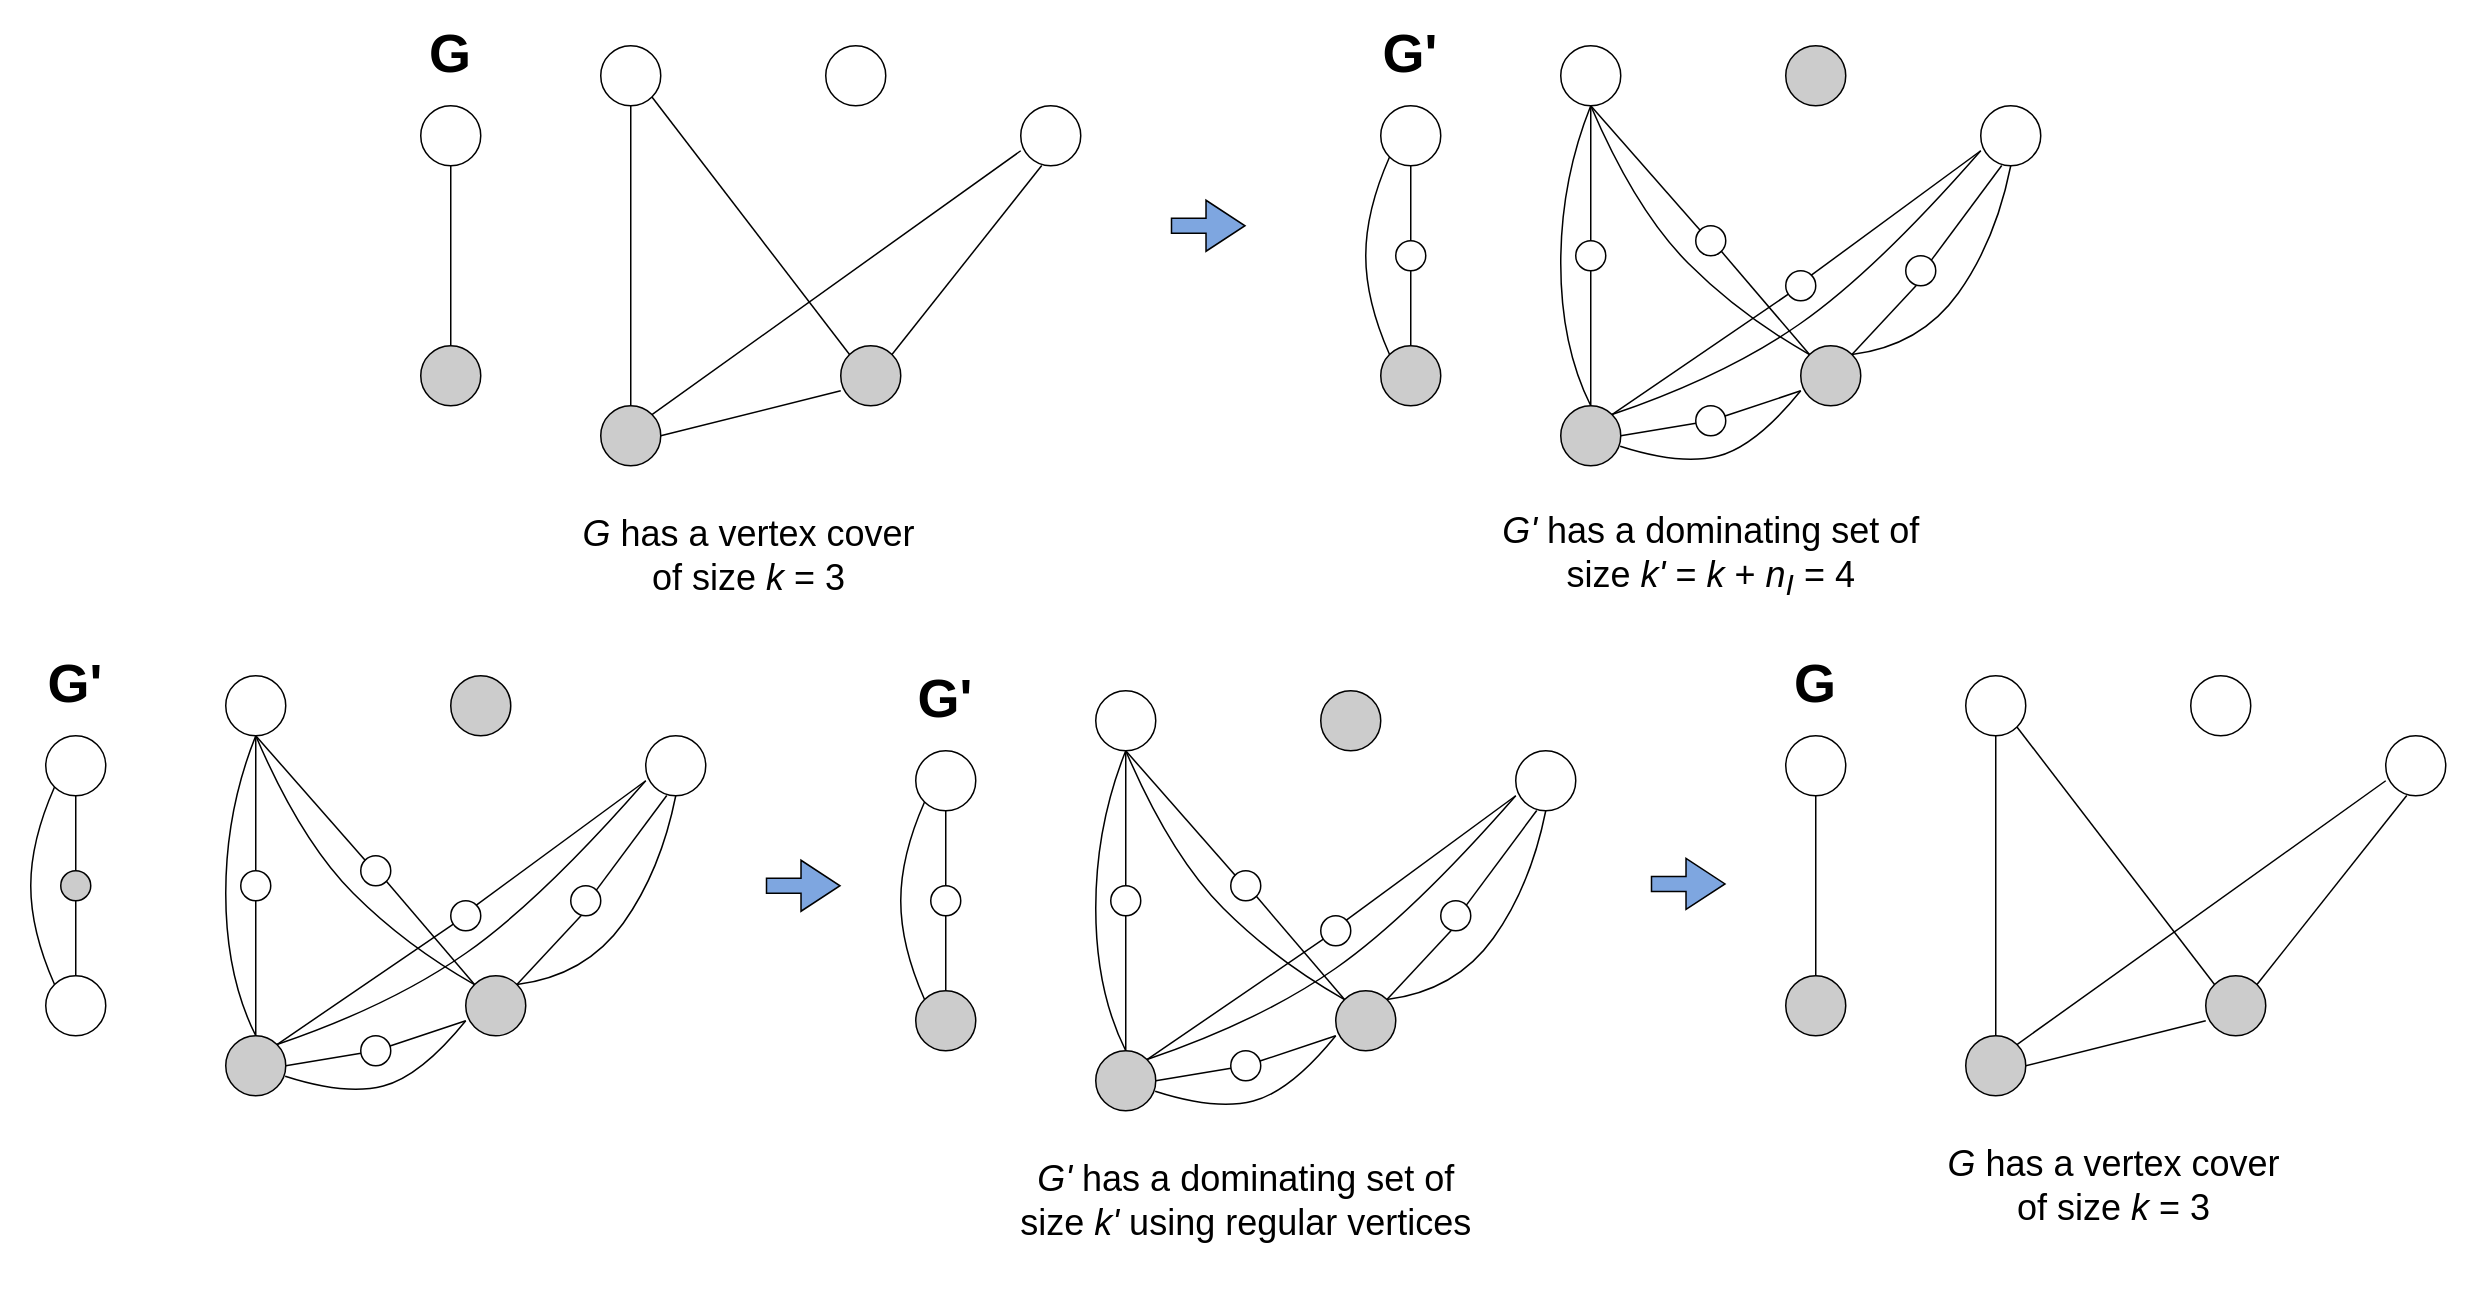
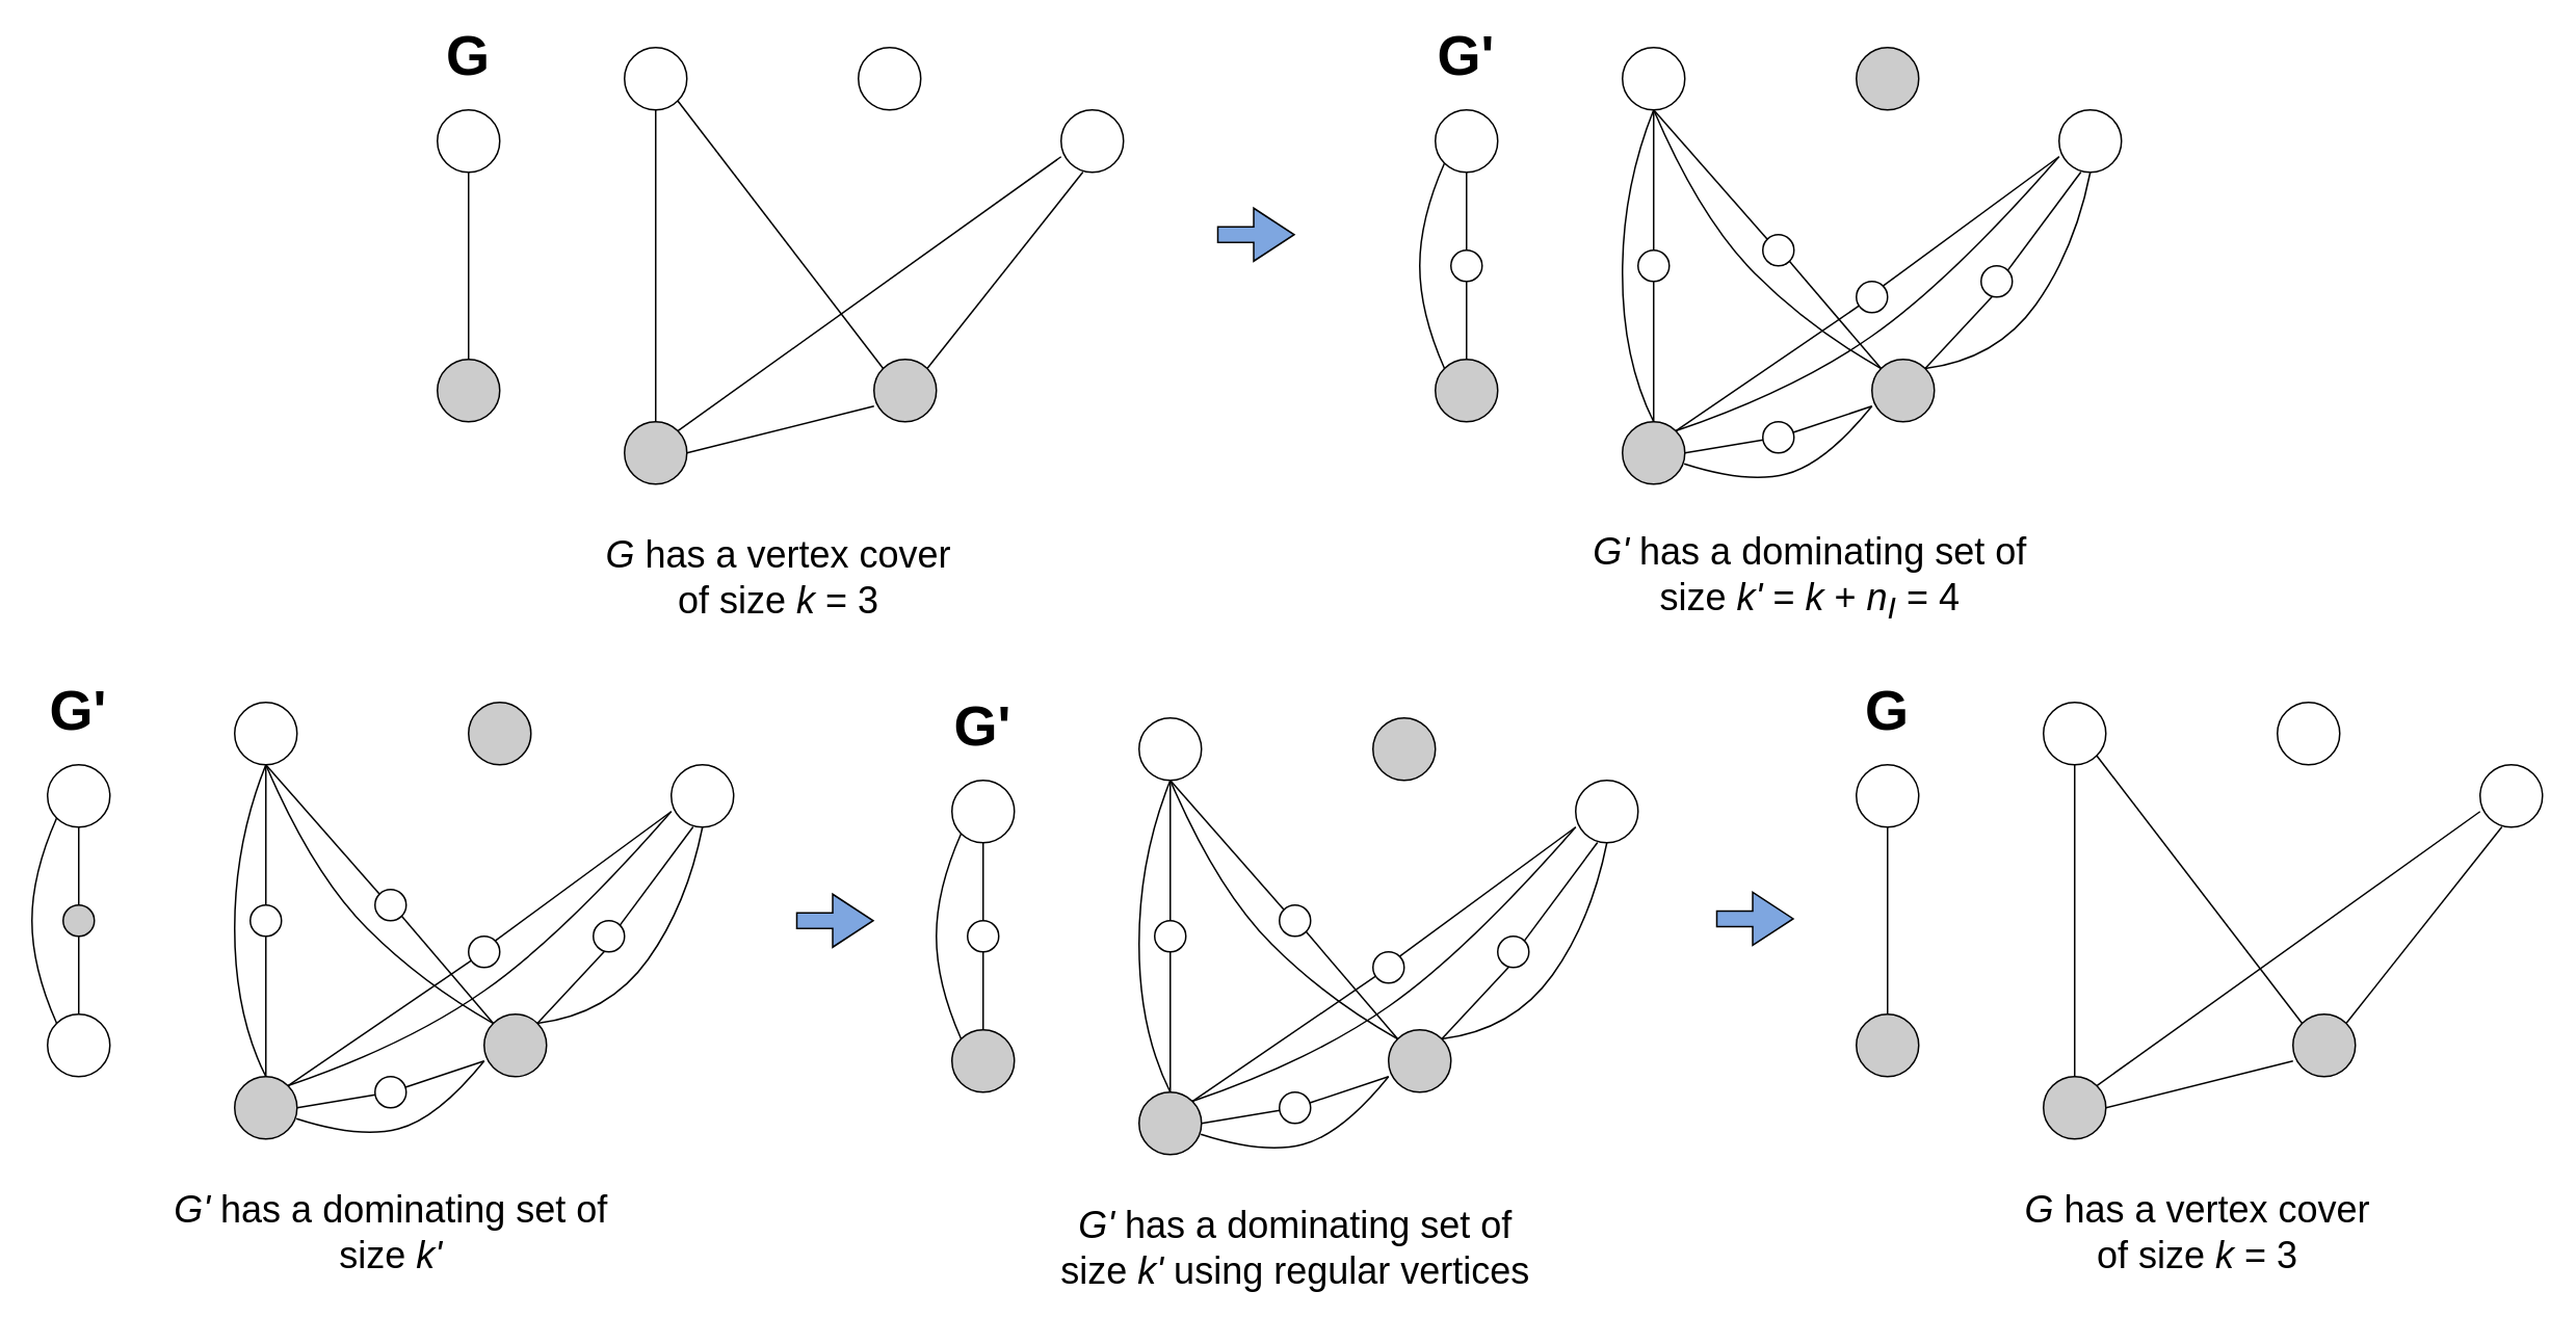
- <mxCell id="47" value="&lt;font style=&quot;font-size: 24px;&quot;&gt;&lt;i&gt;G' &lt;/i&gt;has a dominating set of size&lt;i&gt; k'&lt;/i&gt; = &lt;i&gt;k&lt;/i&gt; + &lt;i&gt;n&lt;sub&gt;I&lt;/sub&gt; &lt;/i&gt;= 4&lt;/font&gt;" style="text;html=1;strokeColor=none;fillColor=none;align=center;verticalAlign=middle;whiteSpace=wrap;rounded=0;fontSize=24;" parent="1" vertex="1"><mxGeometry x="997.5" y="330" width="285" height="80" as="geometry" /></mxCell>
+ <mxCell id="47" value="&lt;font style=&quot;font-size: 24px;&quot;&gt;&lt;i&gt;G' &lt;/i&gt;has a dominating set of size&lt;i&gt; k'&lt;/i&gt; = &lt;i&gt;k&lt;/i&gt; + &lt;i&gt;n&lt;sub&gt;I&lt;/sub&gt; &lt;/i&gt;= 4&lt;/font&gt;" style="text;html=1;strokeColor=none;fillColor=none;align=center;verticalAlign=middle;whiteSpace=wrap;rounded=0;fontSize=24;" parent="1" vertex="1"><mxGeometry x="1017.5" y="330" width="285" height="80" as="geometry" /></mxCell>
+ <mxCell id="82" value="&lt;font style=&quot;font-size: 24px;&quot;&gt;&lt;i&gt;G' &lt;/i&gt;has a dominating set of size&lt;i&gt; k'&lt;/i&gt;&lt;/font&gt;" style="text;html=1;strokeColor=none;fillColor=none;align=center;verticalAlign=middle;whiteSpace=wrap;rounded=0;fontSize=24;" parent="1" vertex="1"><mxGeometry x="107.5" y="750" width="285" height="80" as="geometry" /></mxCell>
